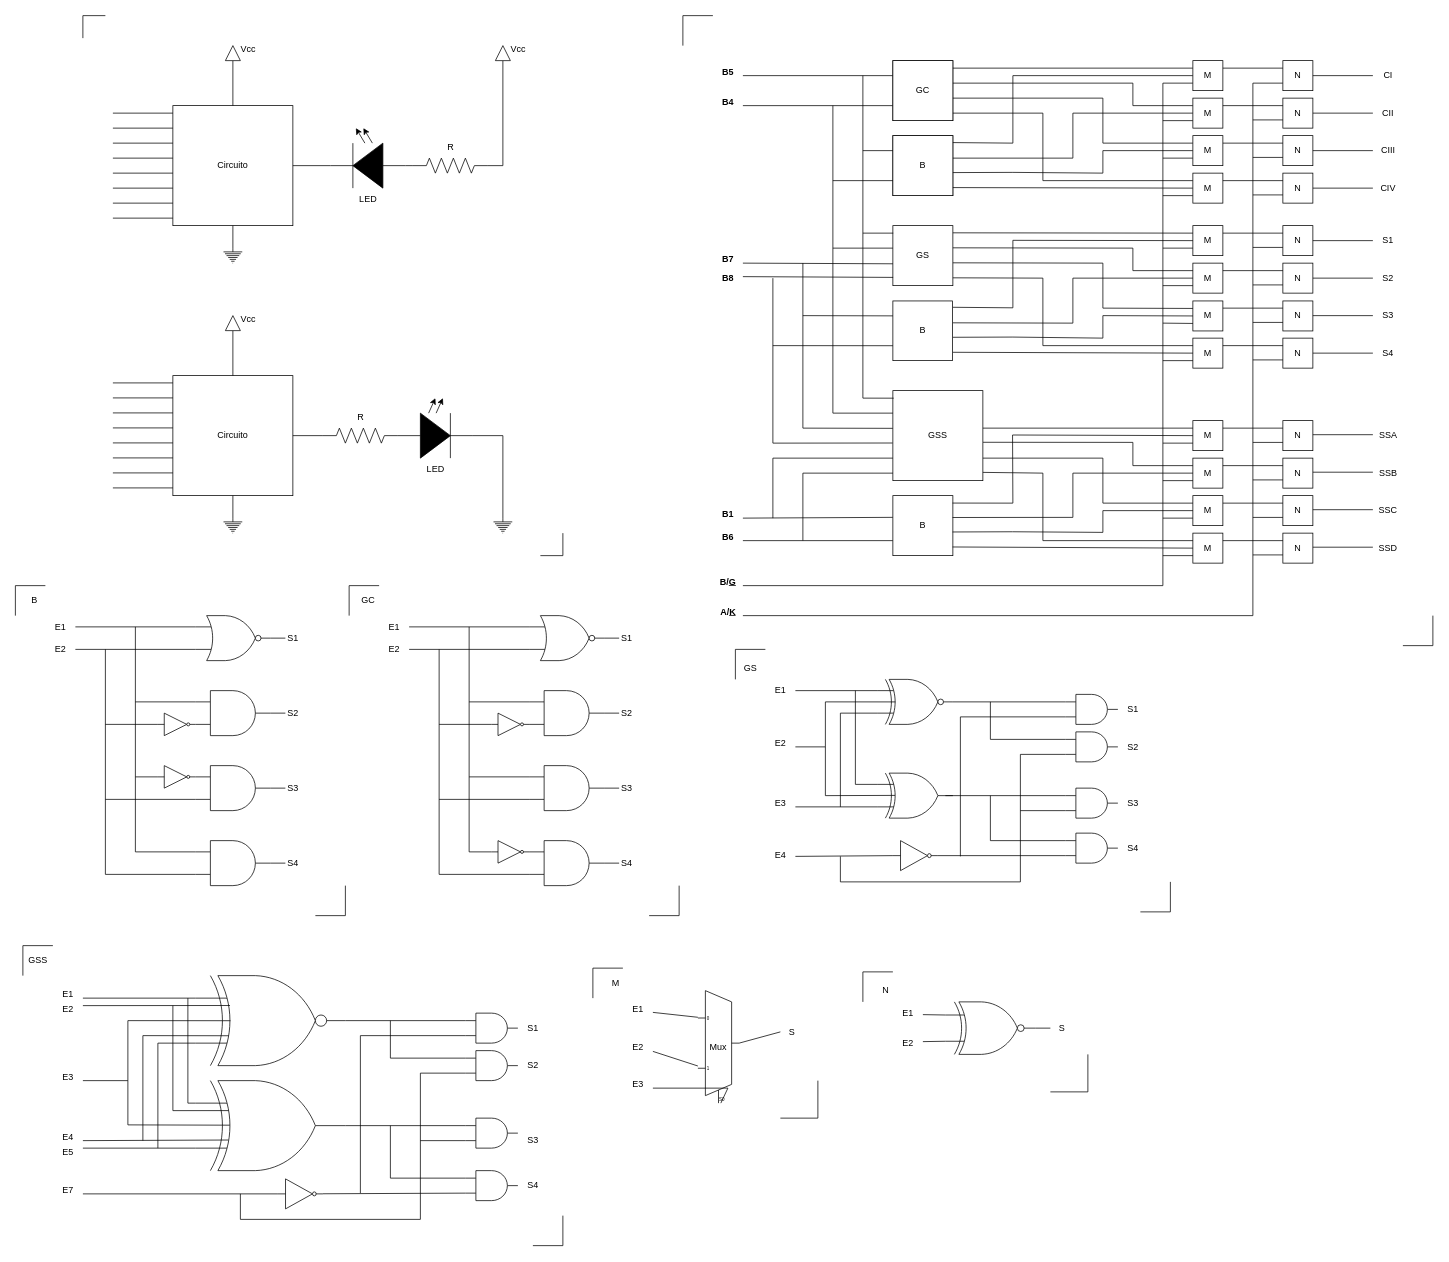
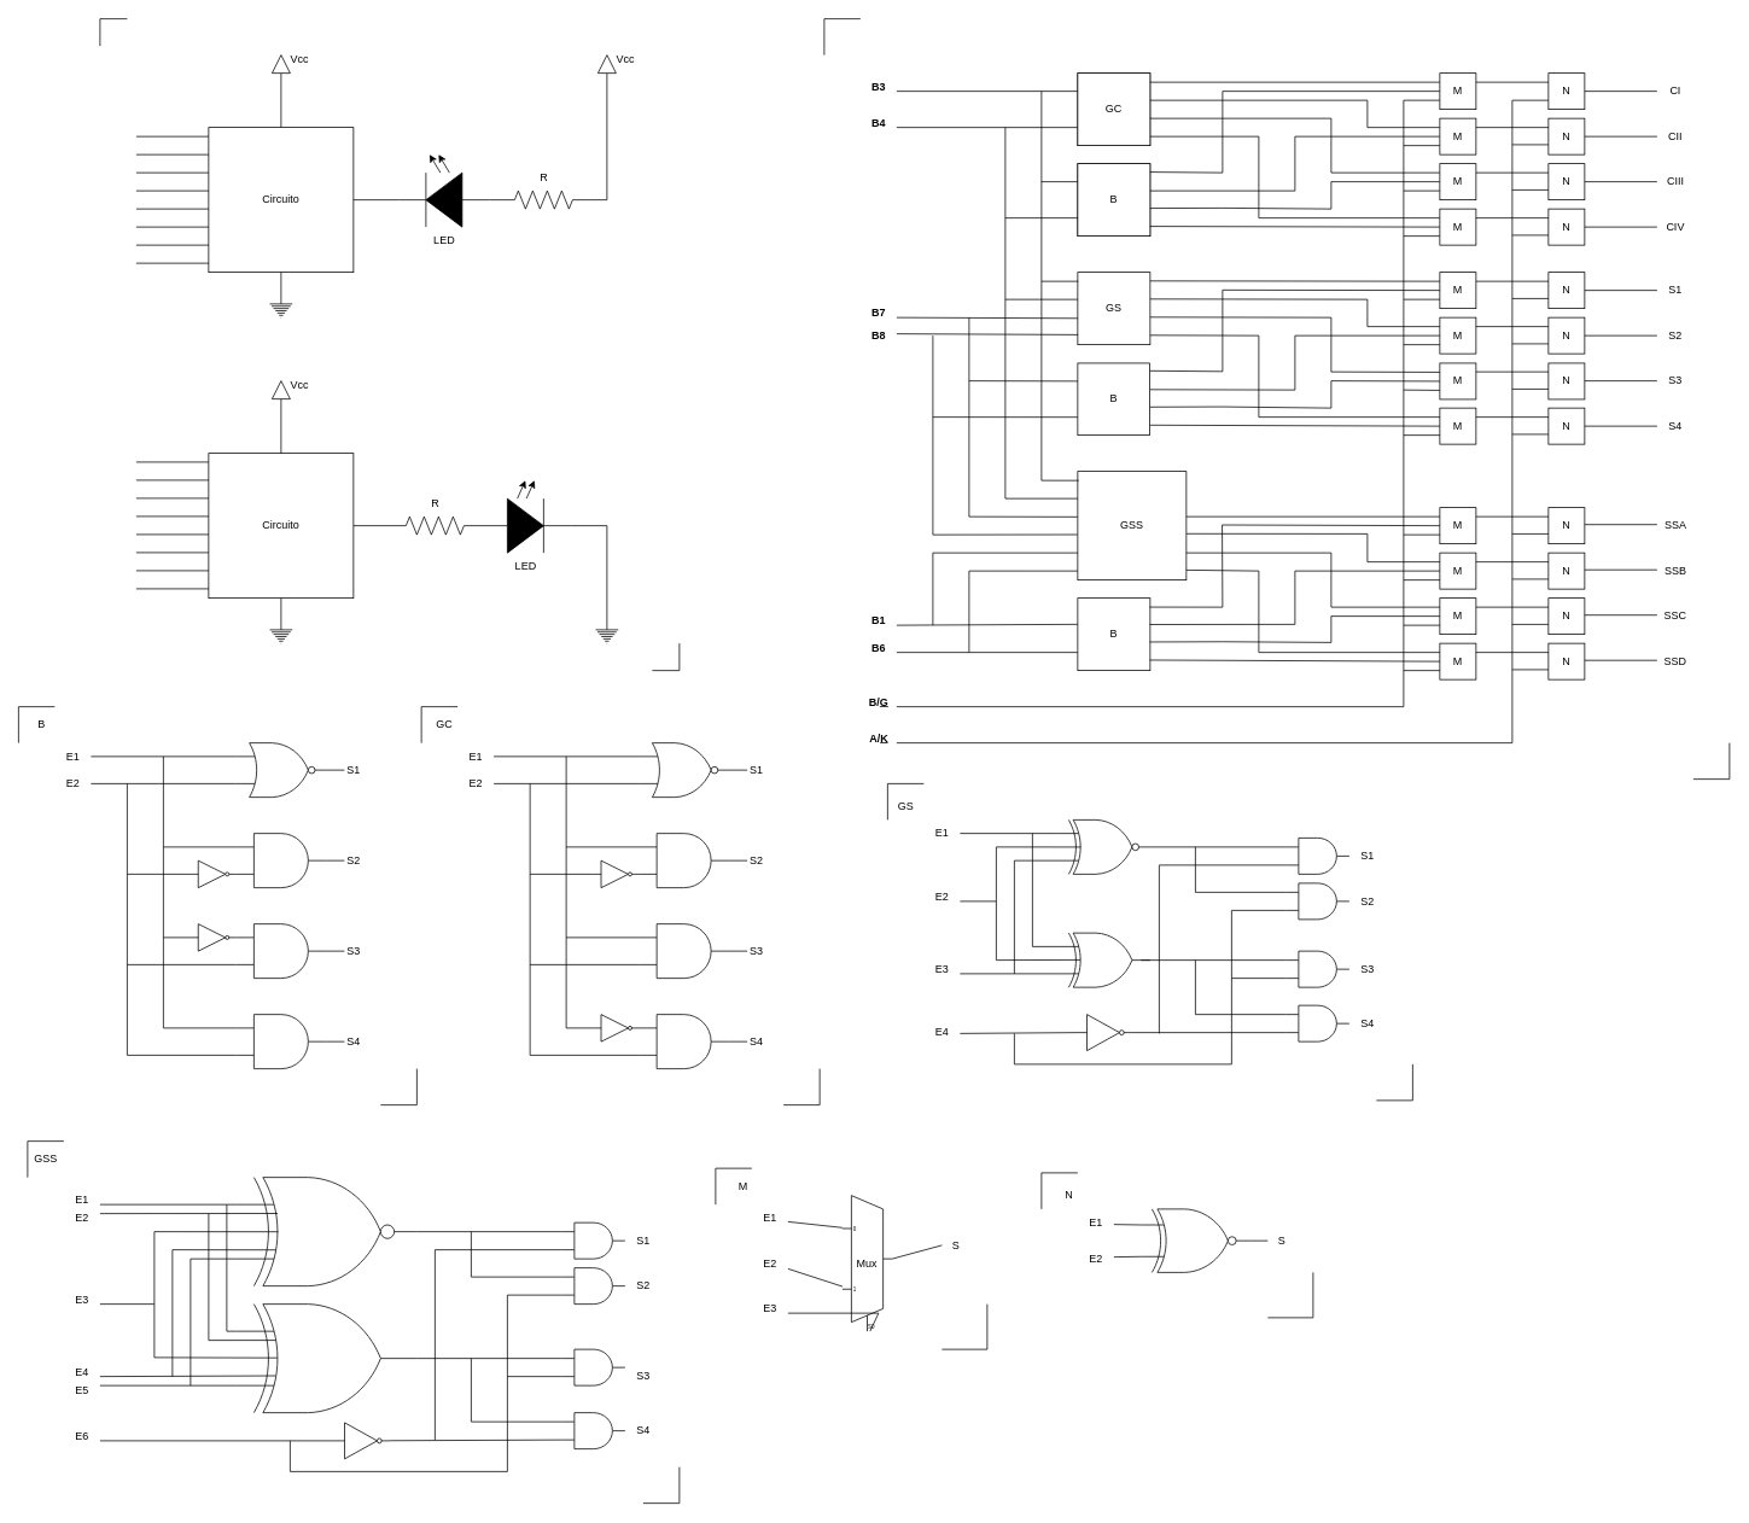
- <mxCell id="56" value="&lt;b&gt;B5&lt;/b&gt;" style="text;html=1;align=center;verticalAlign=middle;resizable=0;points=[];autosize=1;strokeColor=none;fillColor=none;" vertex="1" parent="1"><mxGeometry x="950" y="80" width="40" height="30" as="geometry" /></mxCell>
+ <mxCell id="56" value="&lt;b&gt;B3&lt;/b&gt;" style="text;html=1;align=center;verticalAlign=middle;resizable=0;points=[];autosize=1;strokeColor=none;fillColor=none;" vertex="1" parent="1"><mxGeometry x="950" y="80" width="40" height="30" as="geometry" /></mxCell>
- <mxCell id="290" value="E7" style="text;html=1;align=center;verticalAlign=middle;resizable=0;points=[];autosize=1;strokeColor=none;fillColor=none;" vertex="1" parent="1"><mxGeometry x="70" y="1571" width="40" height="30" as="geometry" /></mxCell>
+ <mxCell id="290" value="E6" style="text;html=1;align=center;verticalAlign=middle;resizable=0;points=[];autosize=1;strokeColor=none;fillColor=none;" vertex="1" parent="1"><mxGeometry x="70" y="1571" width="40" height="30" as="geometry" /></mxCell>
